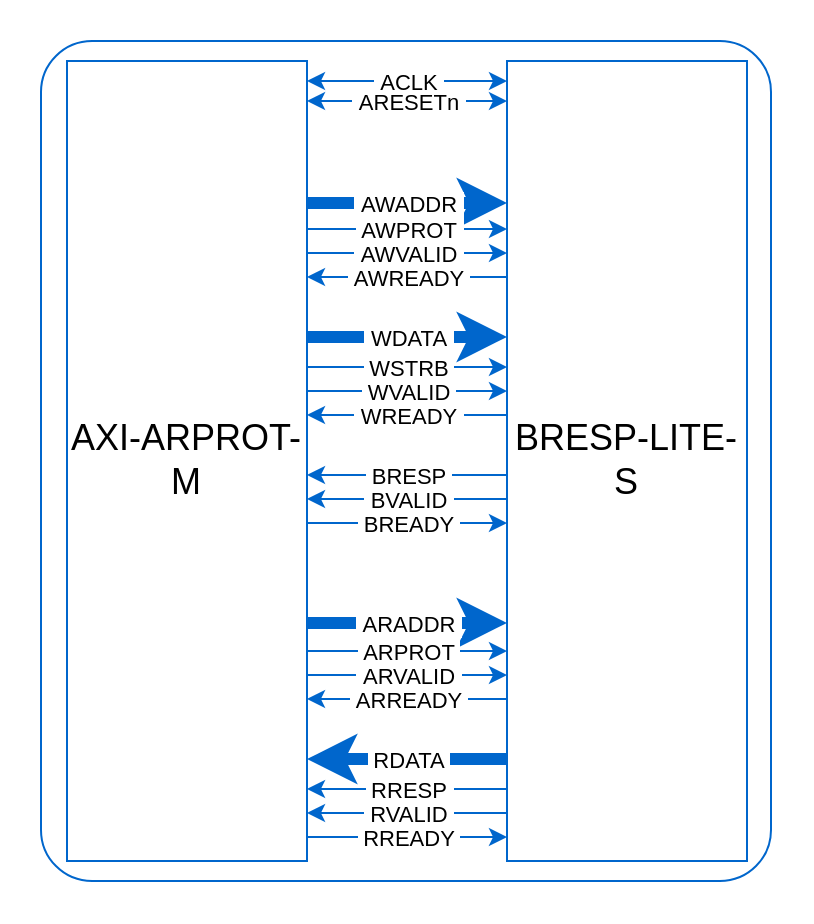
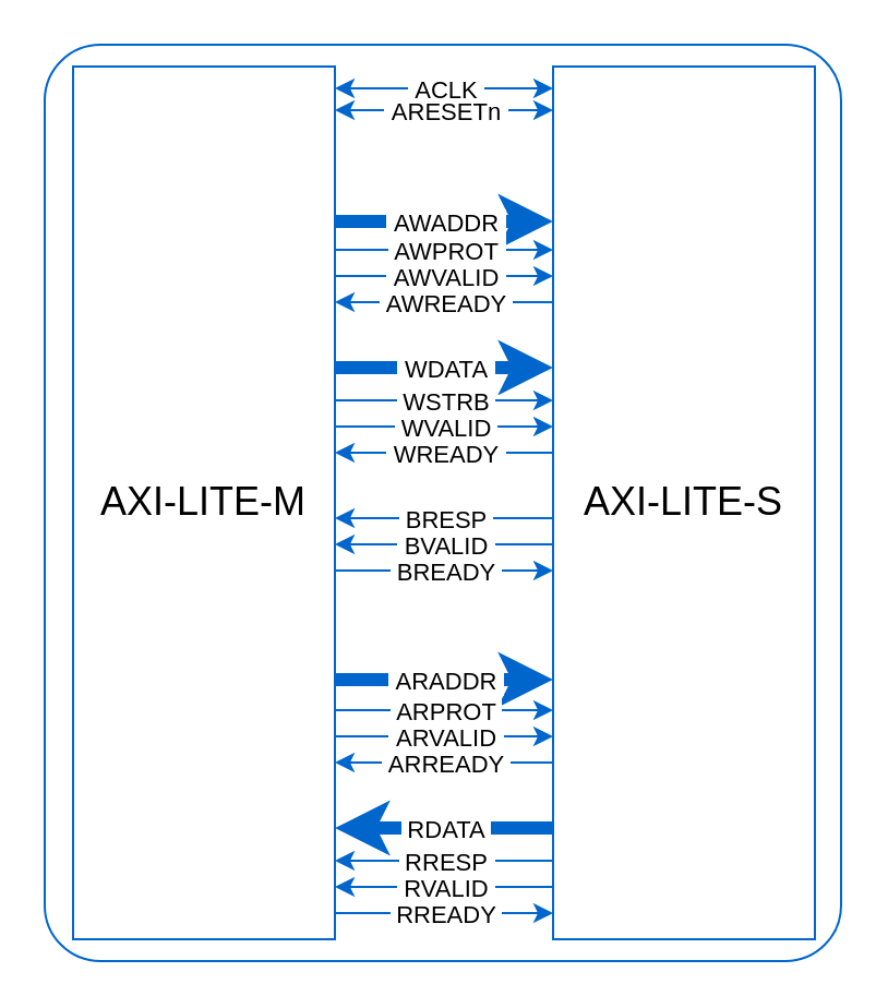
- <mxCell id="8" value="&lt;font style=&quot;font-size: 18px;&quot;&gt;AXI-ARPROT-M&lt;br&gt;&lt;/font&gt;" style="rounded=0;whiteSpace=wrap;html=1;strokeColor=#0066CC;" vertex="1" parent="1"><mxGeometry x="33" y="30" width="120" height="400" as="geometry" /></mxCell>
+ <mxCell id="8" value="&lt;font style=&quot;font-size: 18px;&quot;&gt;AXI-LITE-M&lt;br&gt;&lt;/font&gt;" style="rounded=0;whiteSpace=wrap;html=1;strokeColor=#0066CC;" vertex="1" parent="1"><mxGeometry x="33" y="30" width="120" height="400" as="geometry" /></mxCell>
- <mxCell id="3" value="&lt;font style=&quot;font-size: 18px;&quot;&gt;BRESP-LITE-S&lt;br&gt;&lt;/font&gt;" style="rounded=0;whiteSpace=wrap;html=1;strokeColor=#0066CC;" parent="1" vertex="1"><mxGeometry x="253" y="30" width="120" height="400" as="geometry" /></mxCell>
+ <mxCell id="3" value="&lt;font style=&quot;font-size: 18px;&quot;&gt;AXI-LITE-S&lt;br&gt;&lt;/font&gt;" style="rounded=0;whiteSpace=wrap;html=1;strokeColor=#0066CC;" parent="1" vertex="1"><mxGeometry x="253" y="30" width="120" height="400" as="geometry" /></mxCell>
